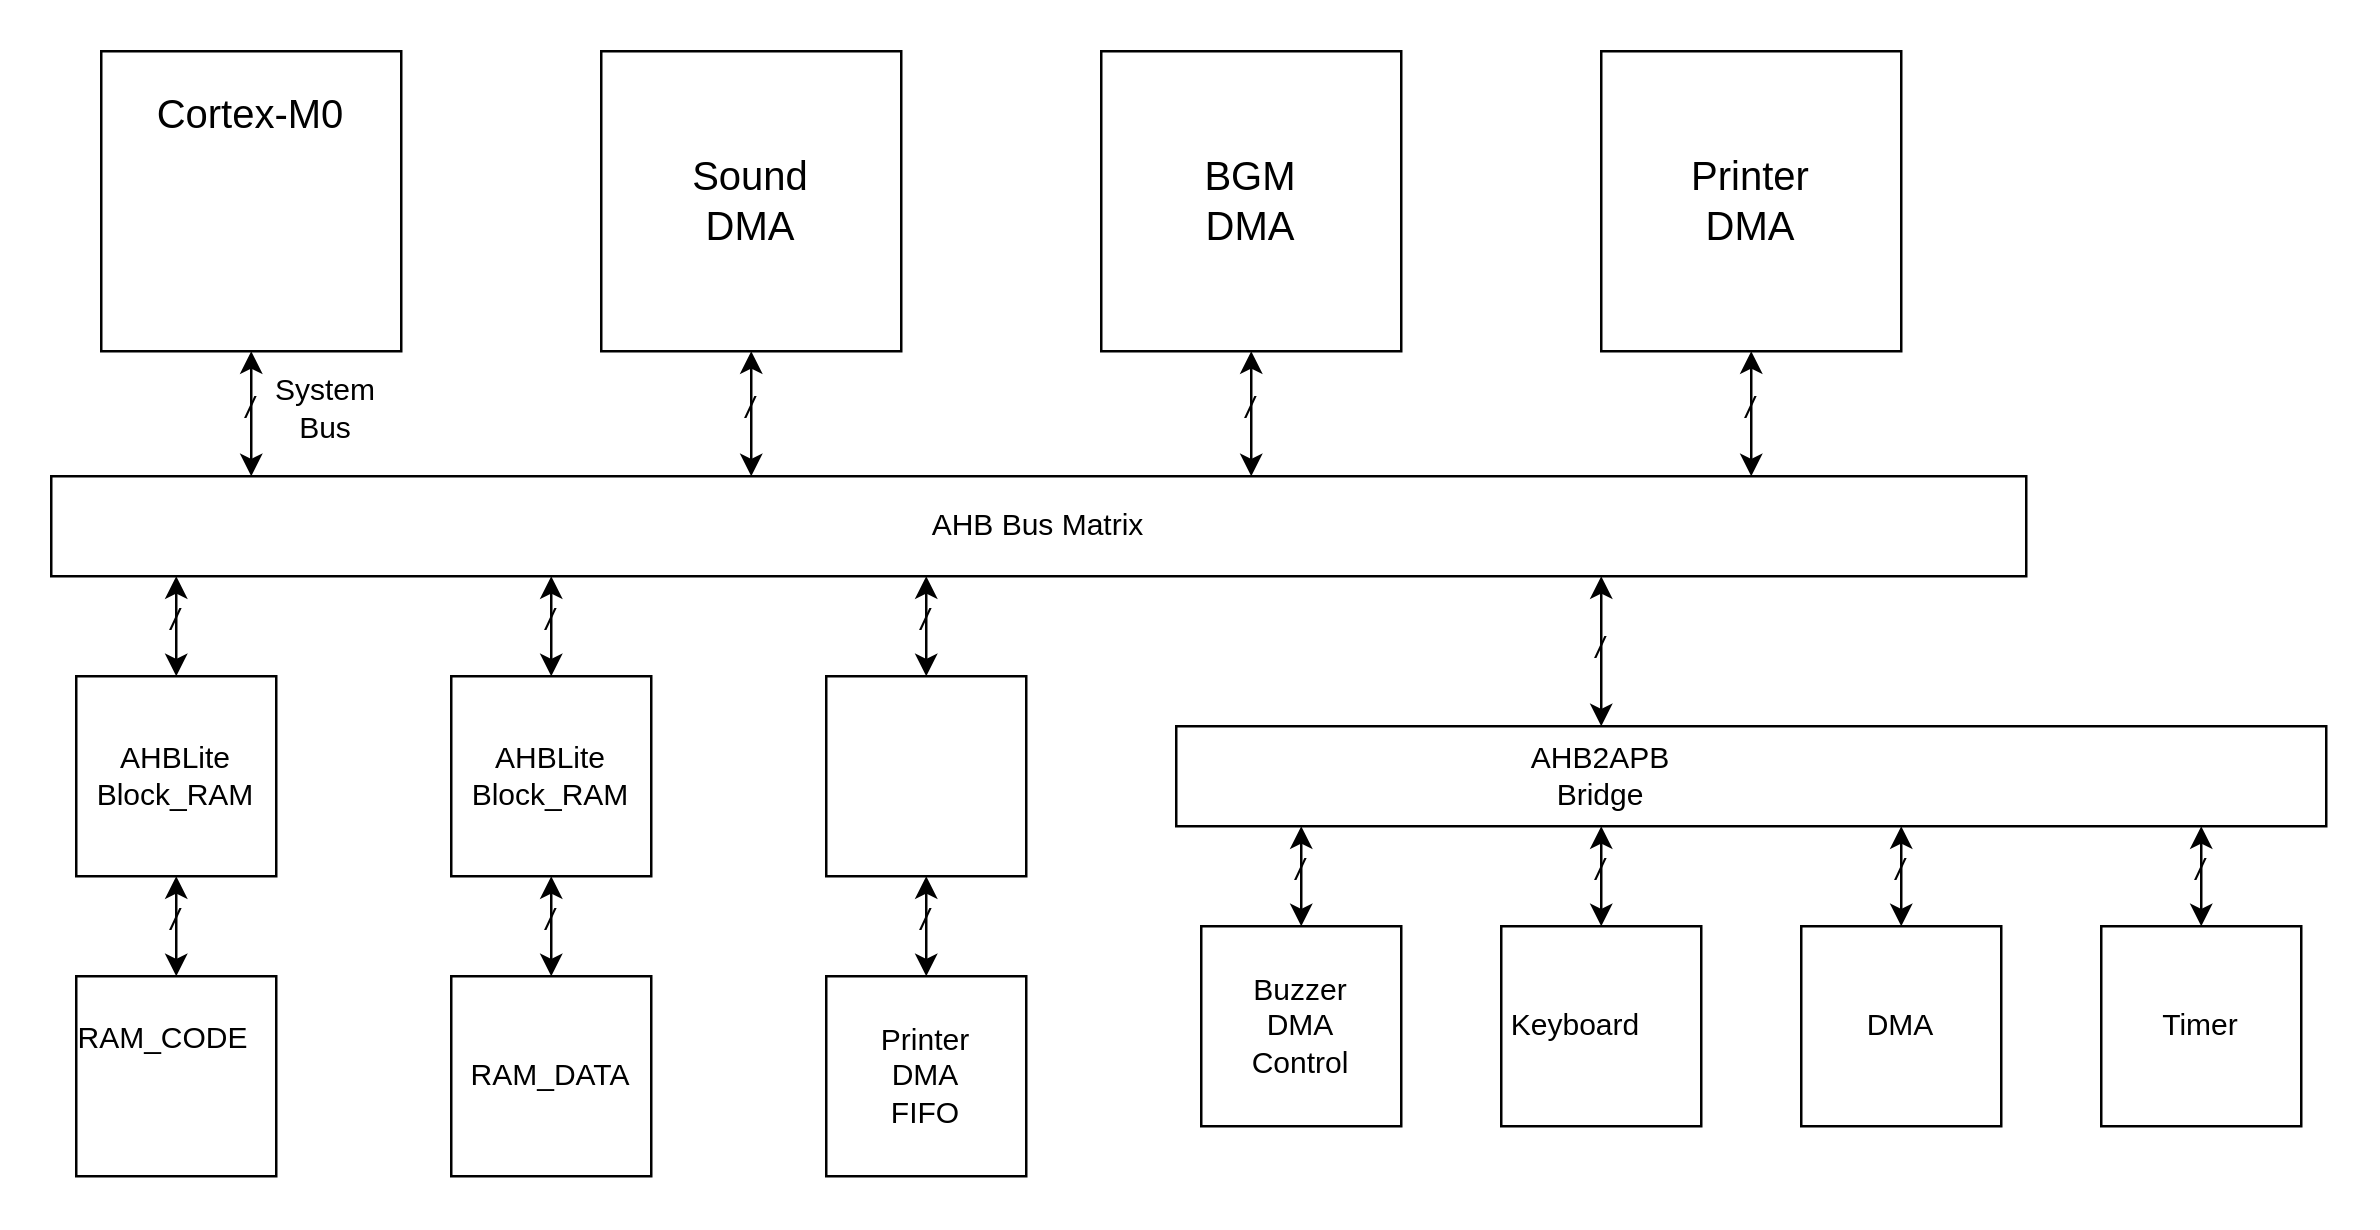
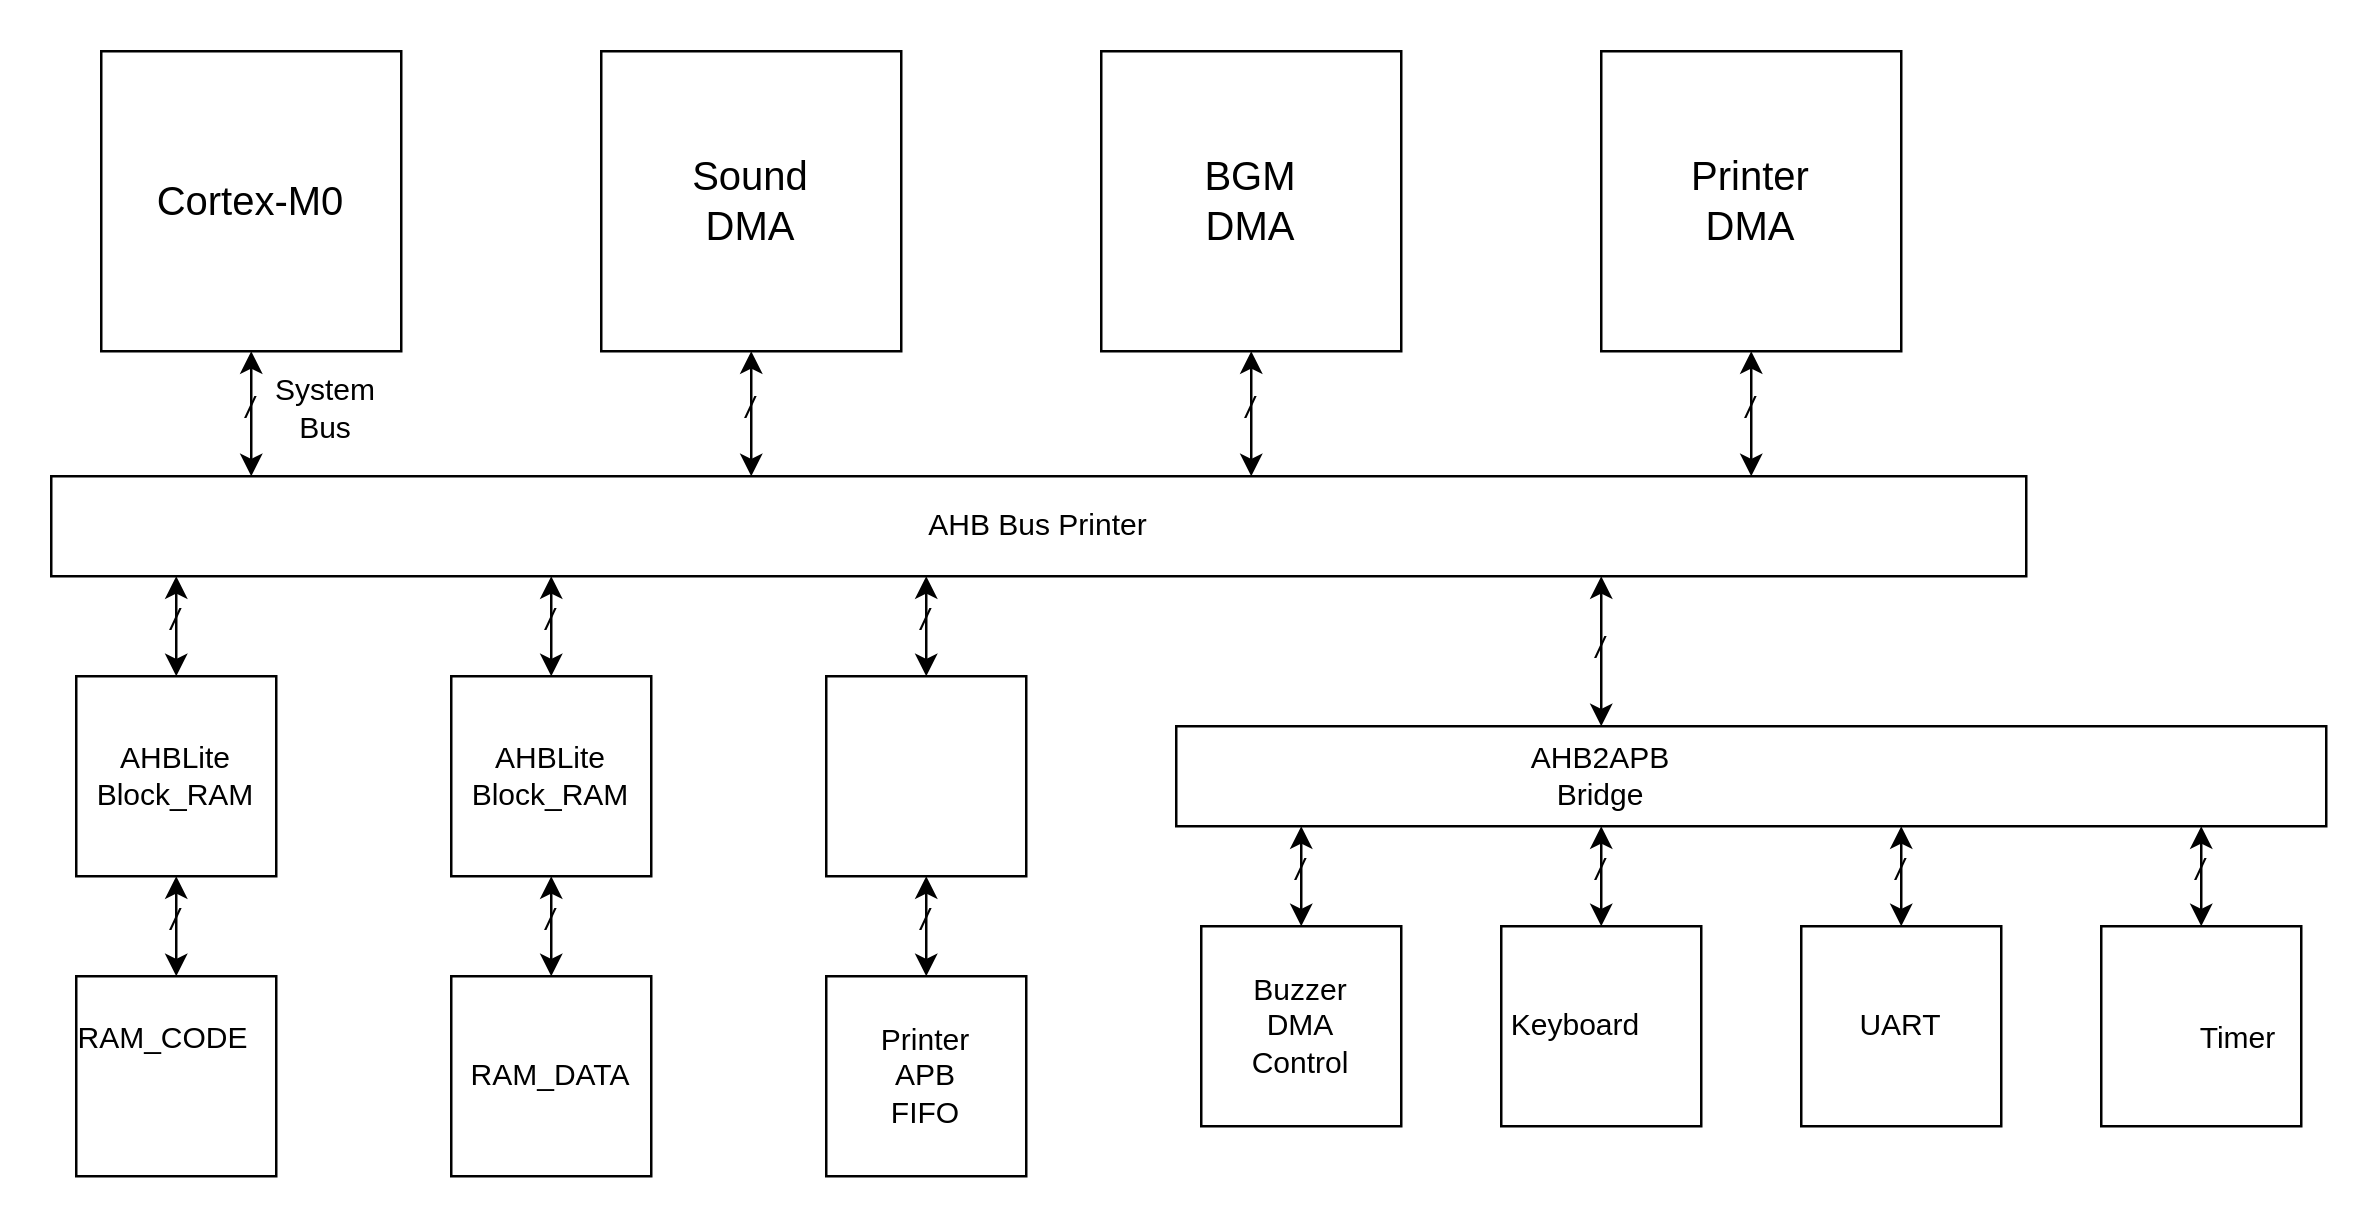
- <mxCell id="3" value="&lt;font style=&quot;font-size: 16px&quot;&gt;Cortex-M0&lt;/font&gt;" style="text;html=1;strokeColor=none;fillColor=none;align=center;verticalAlign=middle;whiteSpace=wrap;rounded=0;" parent="1" vertex="1"><mxGeometry x="60" y="35" width="80" height="20" as="geometry" /></mxCell>
+ <mxCell id="3" value="&lt;font style=&quot;font-size: 16px&quot;&gt;Cortex-M0&lt;/font&gt;" style="text;html=1;strokeColor=none;fillColor=none;align=center;verticalAlign=middle;whiteSpace=wrap;rounded=0;" parent="1" vertex="1"><mxGeometry x="60" y="70" width="80" height="20" as="geometry" /></mxCell>
- <mxCell id="16" value="AHB Bus Matrix" style="text;html=1;strokeColor=none;fillColor=none;align=center;verticalAlign=middle;whiteSpace=wrap;rounded=0;" parent="1" vertex="1"><mxGeometry x="335" y="200" width="160" height="20" as="geometry" /></mxCell>
+ <mxCell id="16" value="AHB Bus Printer" style="text;html=1;strokeColor=none;fillColor=none;align=center;verticalAlign=middle;whiteSpace=wrap;rounded=0;" parent="1" vertex="1"><mxGeometry x="335" y="200" width="160" height="20" as="geometry" /></mxCell>
- <mxCell id="56" value="DMA" style="text;html=1;strokeColor=none;fillColor=none;align=center;verticalAlign=middle;whiteSpace=wrap;rounded=0;dashed=1;" parent="1" vertex="1"><mxGeometry x="740" y="400" width="40" height="20" as="geometry" /></mxCell>
+ <mxCell id="56" value="UART" style="text;html=1;strokeColor=none;fillColor=none;align=center;verticalAlign=middle;whiteSpace=wrap;rounded=0;dashed=1;" parent="1" vertex="1"><mxGeometry x="740" y="400" width="40" height="20" as="geometry" /></mxCell>
- <mxCell id="60" value="Timer" style="text;html=1;strokeColor=none;fillColor=none;align=center;verticalAlign=middle;whiteSpace=wrap;rounded=0;dashed=1;" parent="1" vertex="1"><mxGeometry x="860" y="400" width="40" height="20" as="geometry" /></mxCell>
+ <mxCell id="60" value="Timer" style="text;html=1;strokeColor=none;fillColor=none;align=center;verticalAlign=middle;whiteSpace=wrap;rounded=0;dashed=1;" parent="1" vertex="1"><mxGeometry x="875" y="405" width="40" height="20" as="geometry" /></mxCell>
- <mxCell id="52" value="Printer&lt;br&gt;DMA&lt;br&gt;FIFO" style="text;html=1;strokeColor=none;fillColor=none;align=center;verticalAlign=middle;whiteSpace=wrap;rounded=0;dashed=1;" parent="1" vertex="1"><mxGeometry x="350" y="420" width="40" height="20" as="geometry" /></mxCell>
+ <mxCell id="52" value="Printer&lt;br&gt;APB&lt;br&gt;FIFO" style="text;html=1;strokeColor=none;fillColor=none;align=center;verticalAlign=middle;whiteSpace=wrap;rounded=0;dashed=1;" parent="1" vertex="1"><mxGeometry x="350" y="420" width="40" height="20" as="geometry" /></mxCell>
